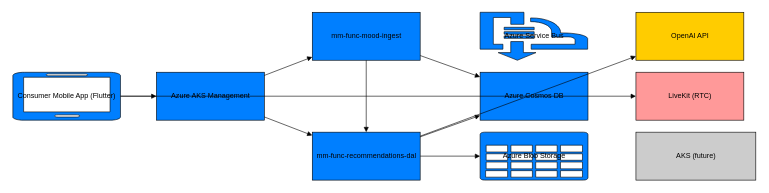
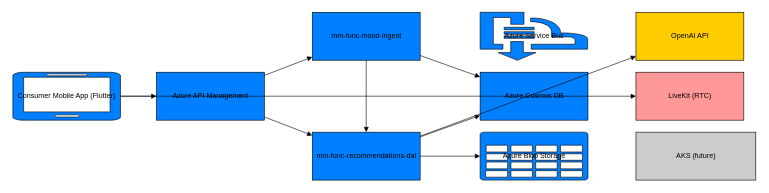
- <mxCell id="3" value="Azure AKS Management" style="shape=mxgraph.azure.api_management;fillColor=#007FFF;gradientColor=none;html=1;" vertex="1" parent="1"><mxGeometry x="260" y="120" width="180" height="80" as="geometry" /></mxCell>
+ <mxCell id="3" value="Azure API Management" style="shape=mxgraph.azure.api_management;fillColor=#007FFF;gradientColor=none;html=1;" vertex="1" parent="1"><mxGeometry x="260" y="120" width="180" height="80" as="geometry" /></mxCell>
